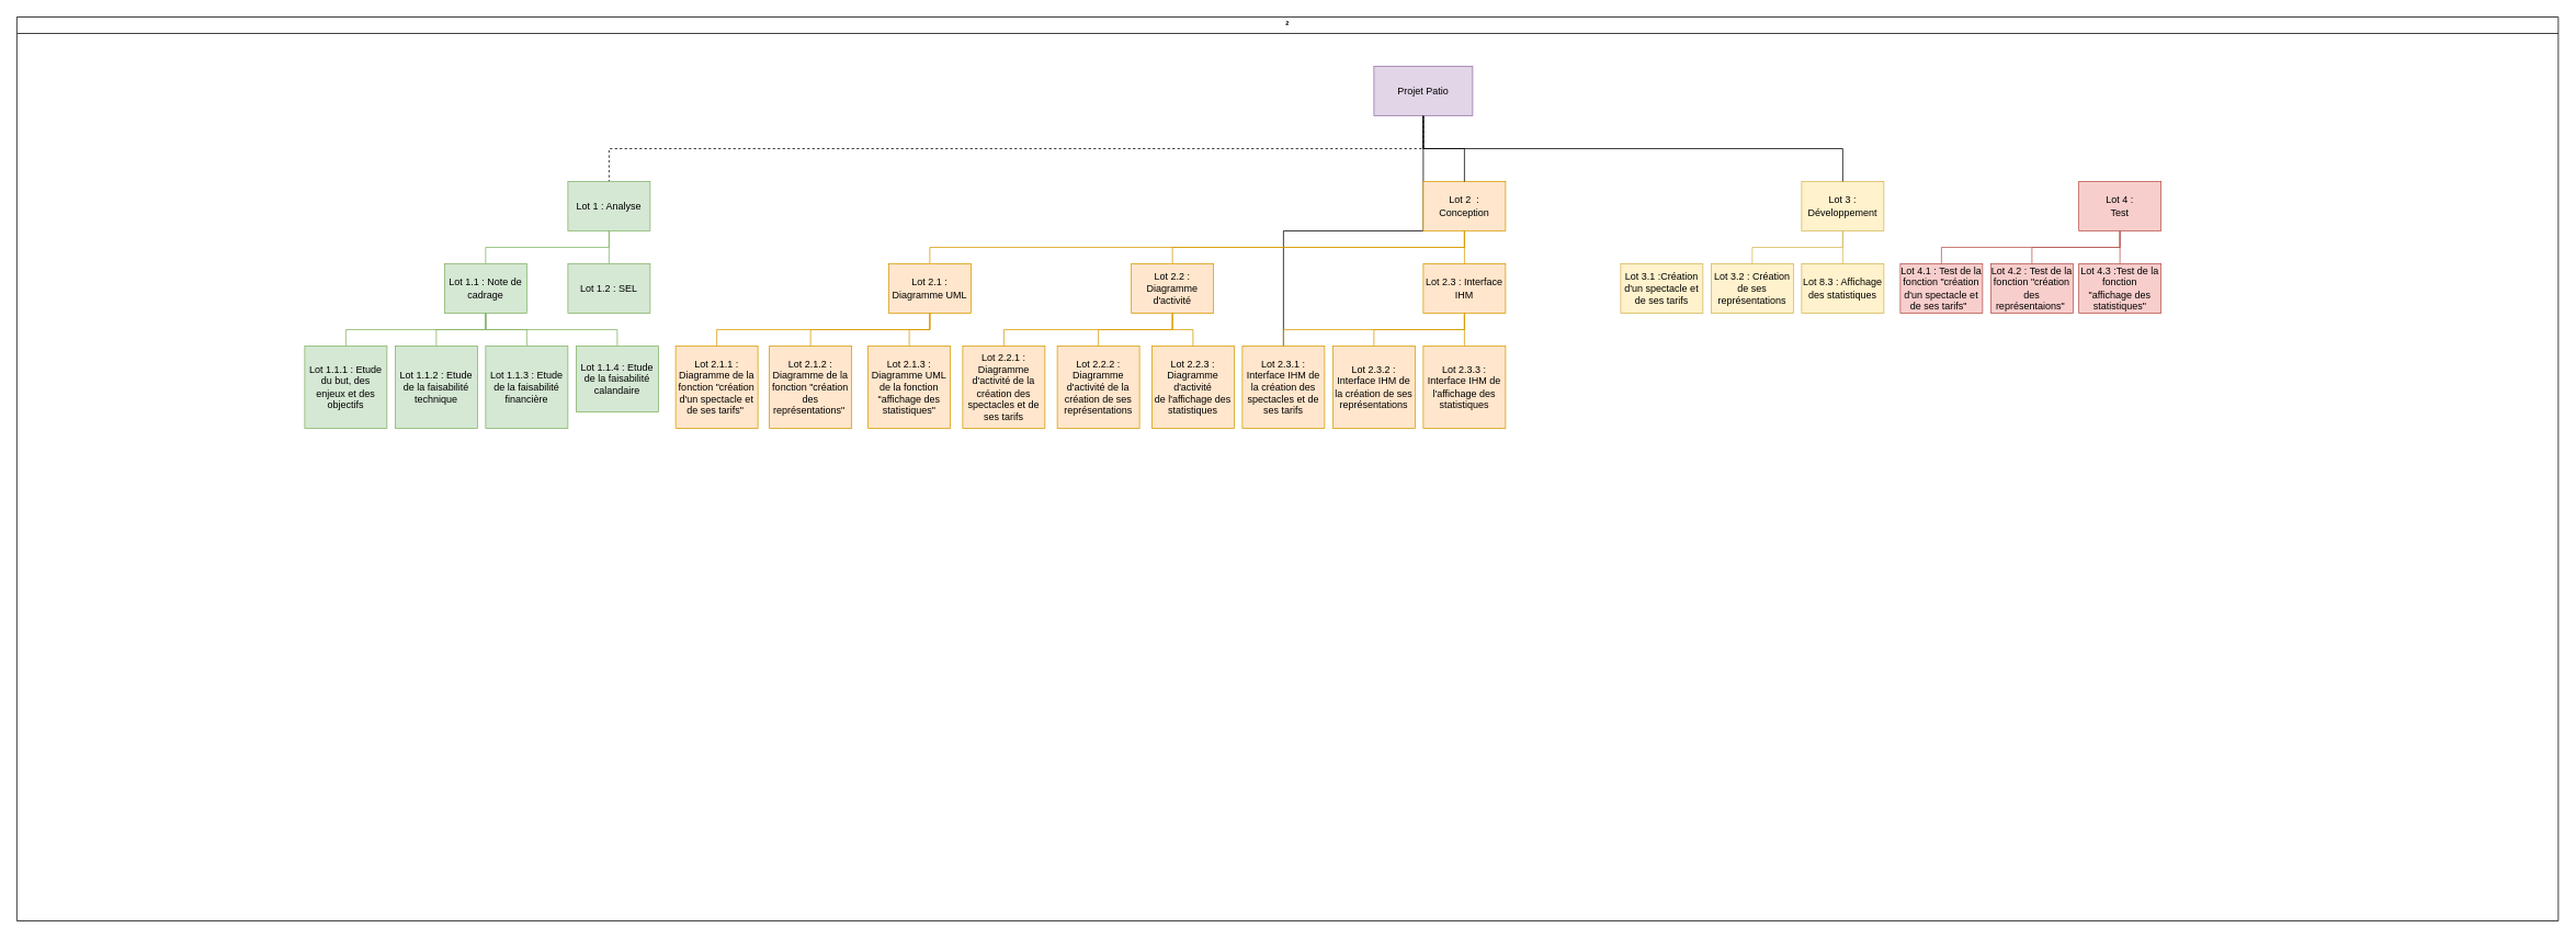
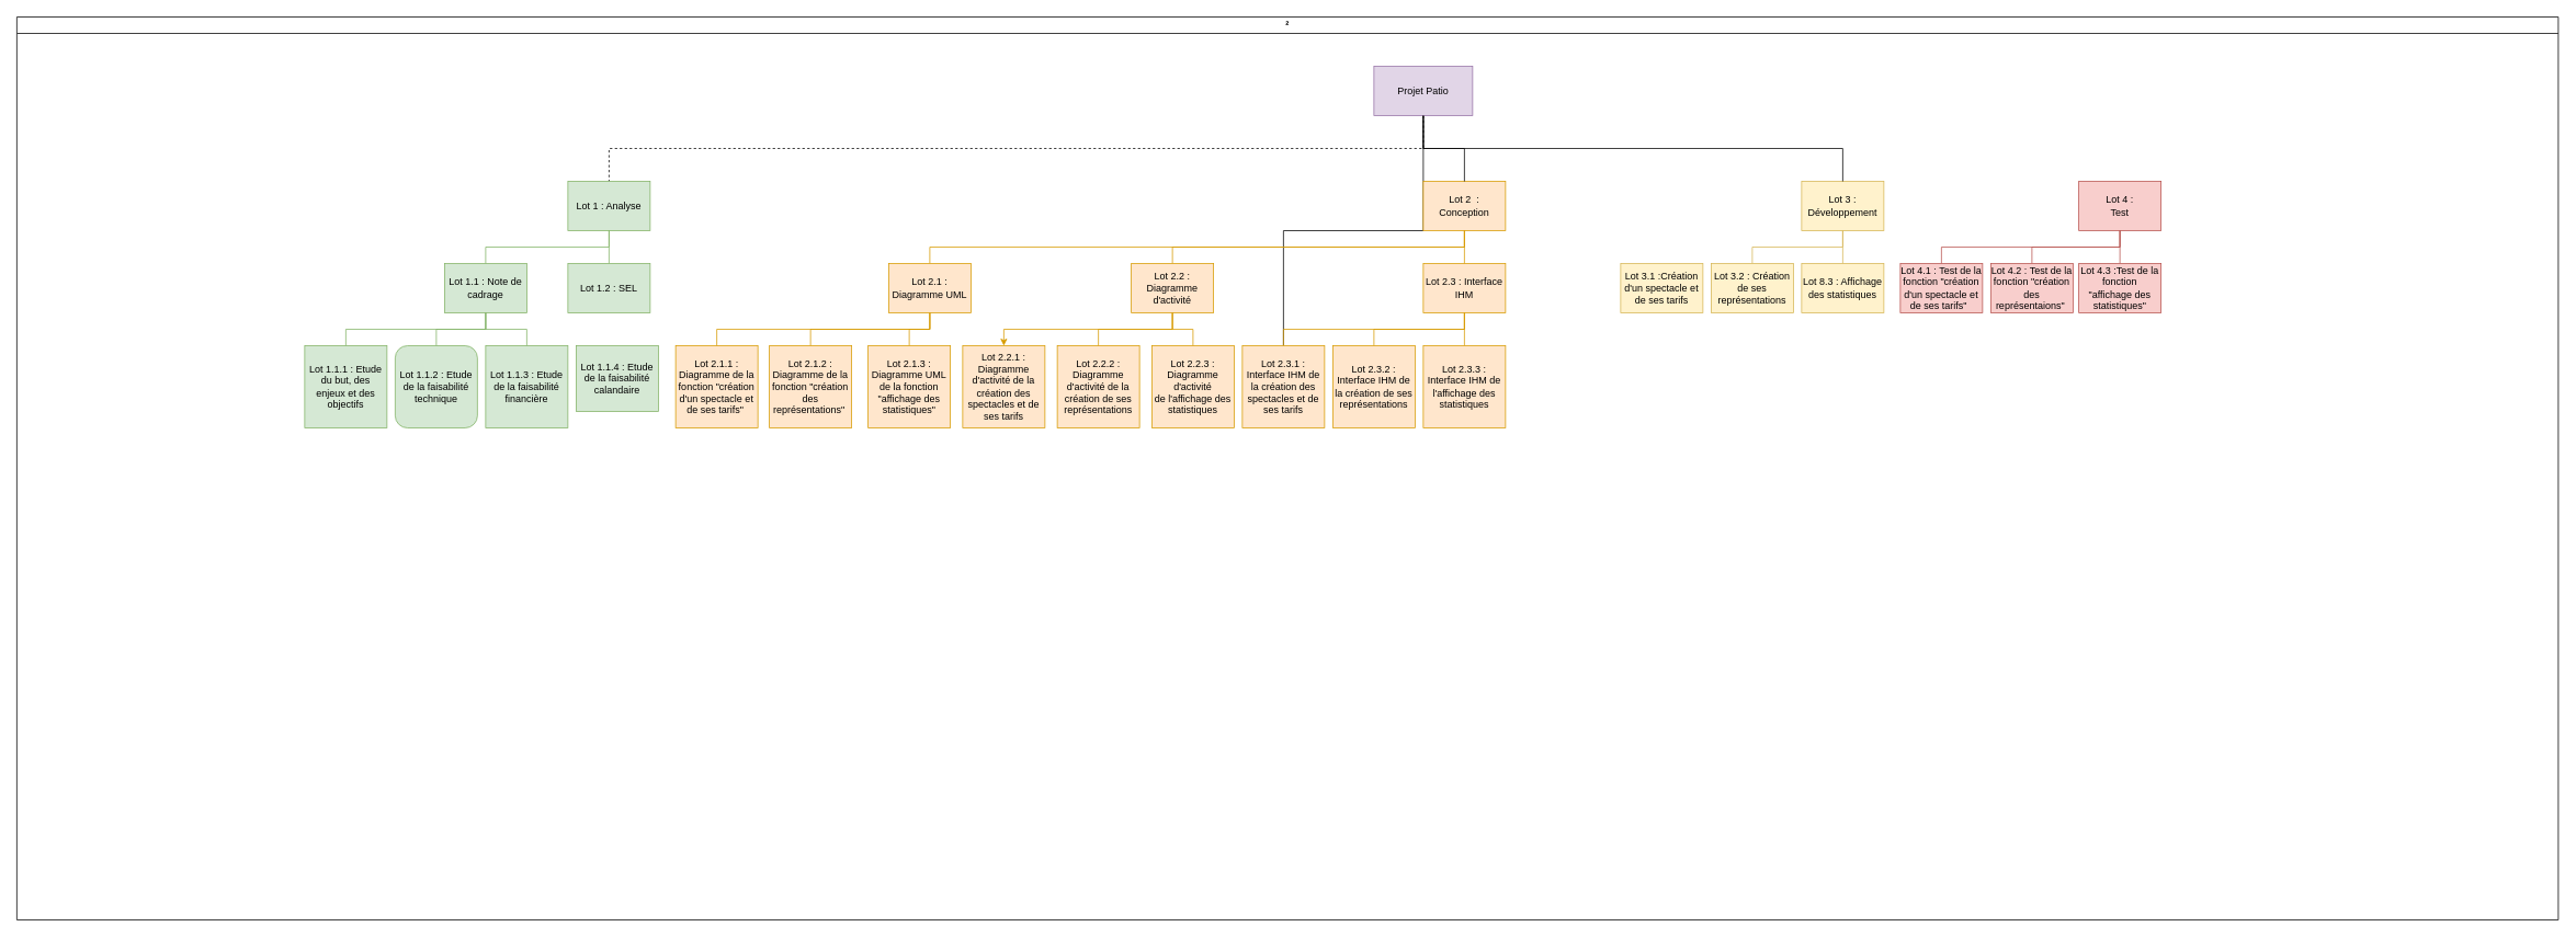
- <mxCell id="40" value="" style="edgeStyle=elbowEdgeStyle;elbow=vertical;sourcePerimeterSpacing=0;targetPerimeterSpacing=0;startArrow=none;endArrow=none;rounded=0;curved=0;fillColor=#d5e8d4;strokeColor=#82b366;" edge="1" parent="2" source="20" target="42"><mxGeometry relative="1" as="geometry"><mxPoint x="-1437" y="-150" as="sourcePoint" /></mxGeometry></mxCell>
- <mxCell id="58" value="" style="edgeStyle=elbowEdgeStyle;elbow=vertical;sourcePerimeterSpacing=0;targetPerimeterSpacing=0;startArrow=none;endArrow=none;rounded=0;curved=0;fillColor=#ffe6cc;strokeColor=#d79b00;" edge="1" parent="2" source="31" target="59"><mxGeometry relative="1" as="geometry"><mxPoint x="-885" y="-310" as="sourcePoint" /></mxGeometry></mxCell>
+ <mxCell id="58" value="" style="edgeStyle=elbowEdgeStyle;elbow=vertical;sourcePerimeterSpacing=0;targetPerimeterSpacing=0;startArrow=none;endArrow=classic;rounded=0;curved=0;fillColor=#ffe6cc;strokeColor=#d79b00;" edge="1" parent="2" source="31" target="59"><mxGeometry relative="1" as="geometry"><mxPoint x="-885" y="-310" as="sourcePoint" /></mxGeometry></mxCell>
- <mxCell id="35" value="Lot 1.1.2 : Etude de la faisabilité technique" style="whiteSpace=wrap;html=1;align=center;verticalAlign=middle;treeFolding=1;treeMoving=1;newEdgeStyle={&quot;edgeStyle&quot;:&quot;elbowEdgeStyle&quot;,&quot;startArrow&quot;:&quot;none&quot;,&quot;endArrow&quot;:&quot;none&quot;};fillColor=#d5e8d4;strokeColor=#82b366;" vertex="1" parent="2"><mxGeometry x="460" y="400" width="100" height="100" as="geometry" /></mxCell>
+ <mxCell id="35" value="Lot 1.1.2 : Etude de la faisabilité technique" style="whiteSpace=wrap;html=1;align=center;verticalAlign=middle;treeFolding=1;treeMoving=1;newEdgeStyle={&quot;edgeStyle&quot;:&quot;elbowEdgeStyle&quot;,&quot;startArrow&quot;:&quot;none&quot;,&quot;endArrow&quot;:&quot;none&quot;};fillColor=#d5e8d4;strokeColor=#82b366;rounded=1;" vertex="1" parent="2"><mxGeometry x="460" y="400" width="100" height="100" as="geometry" /></mxCell>
